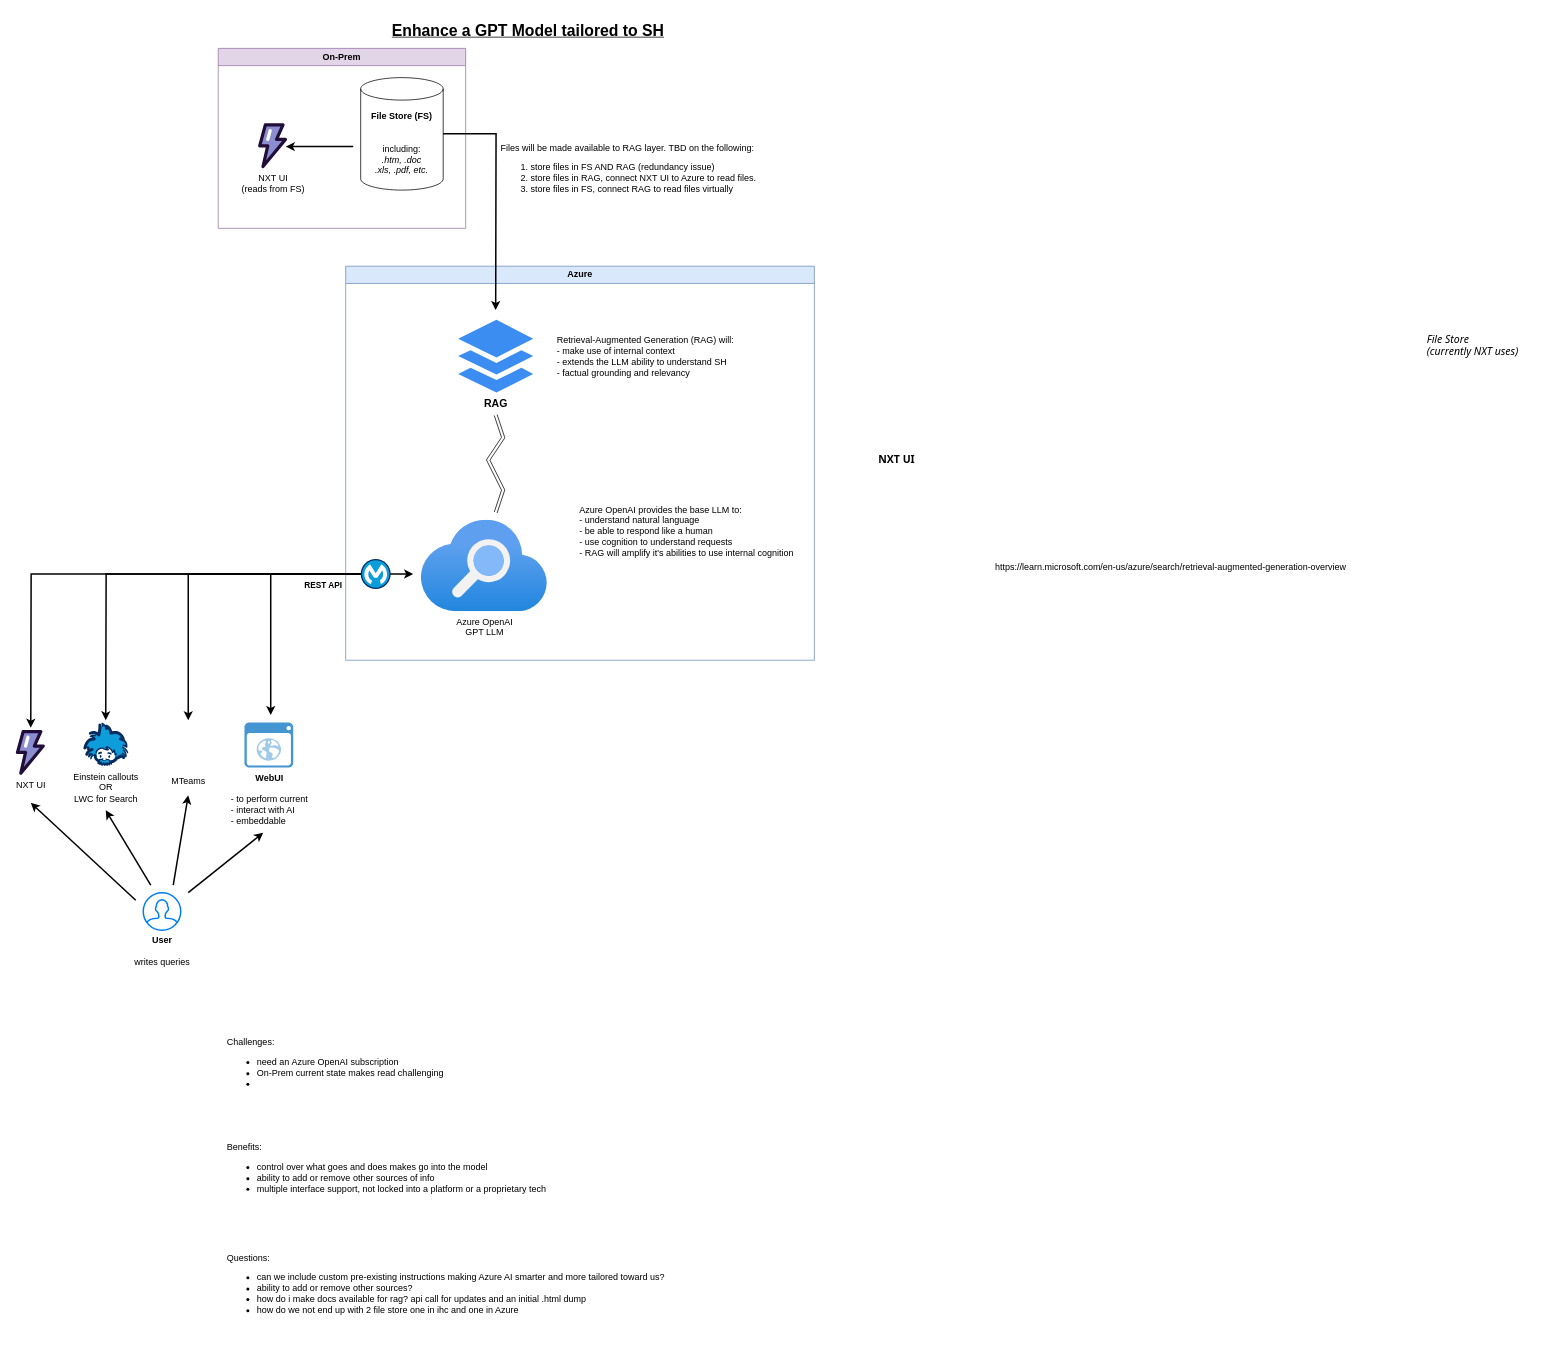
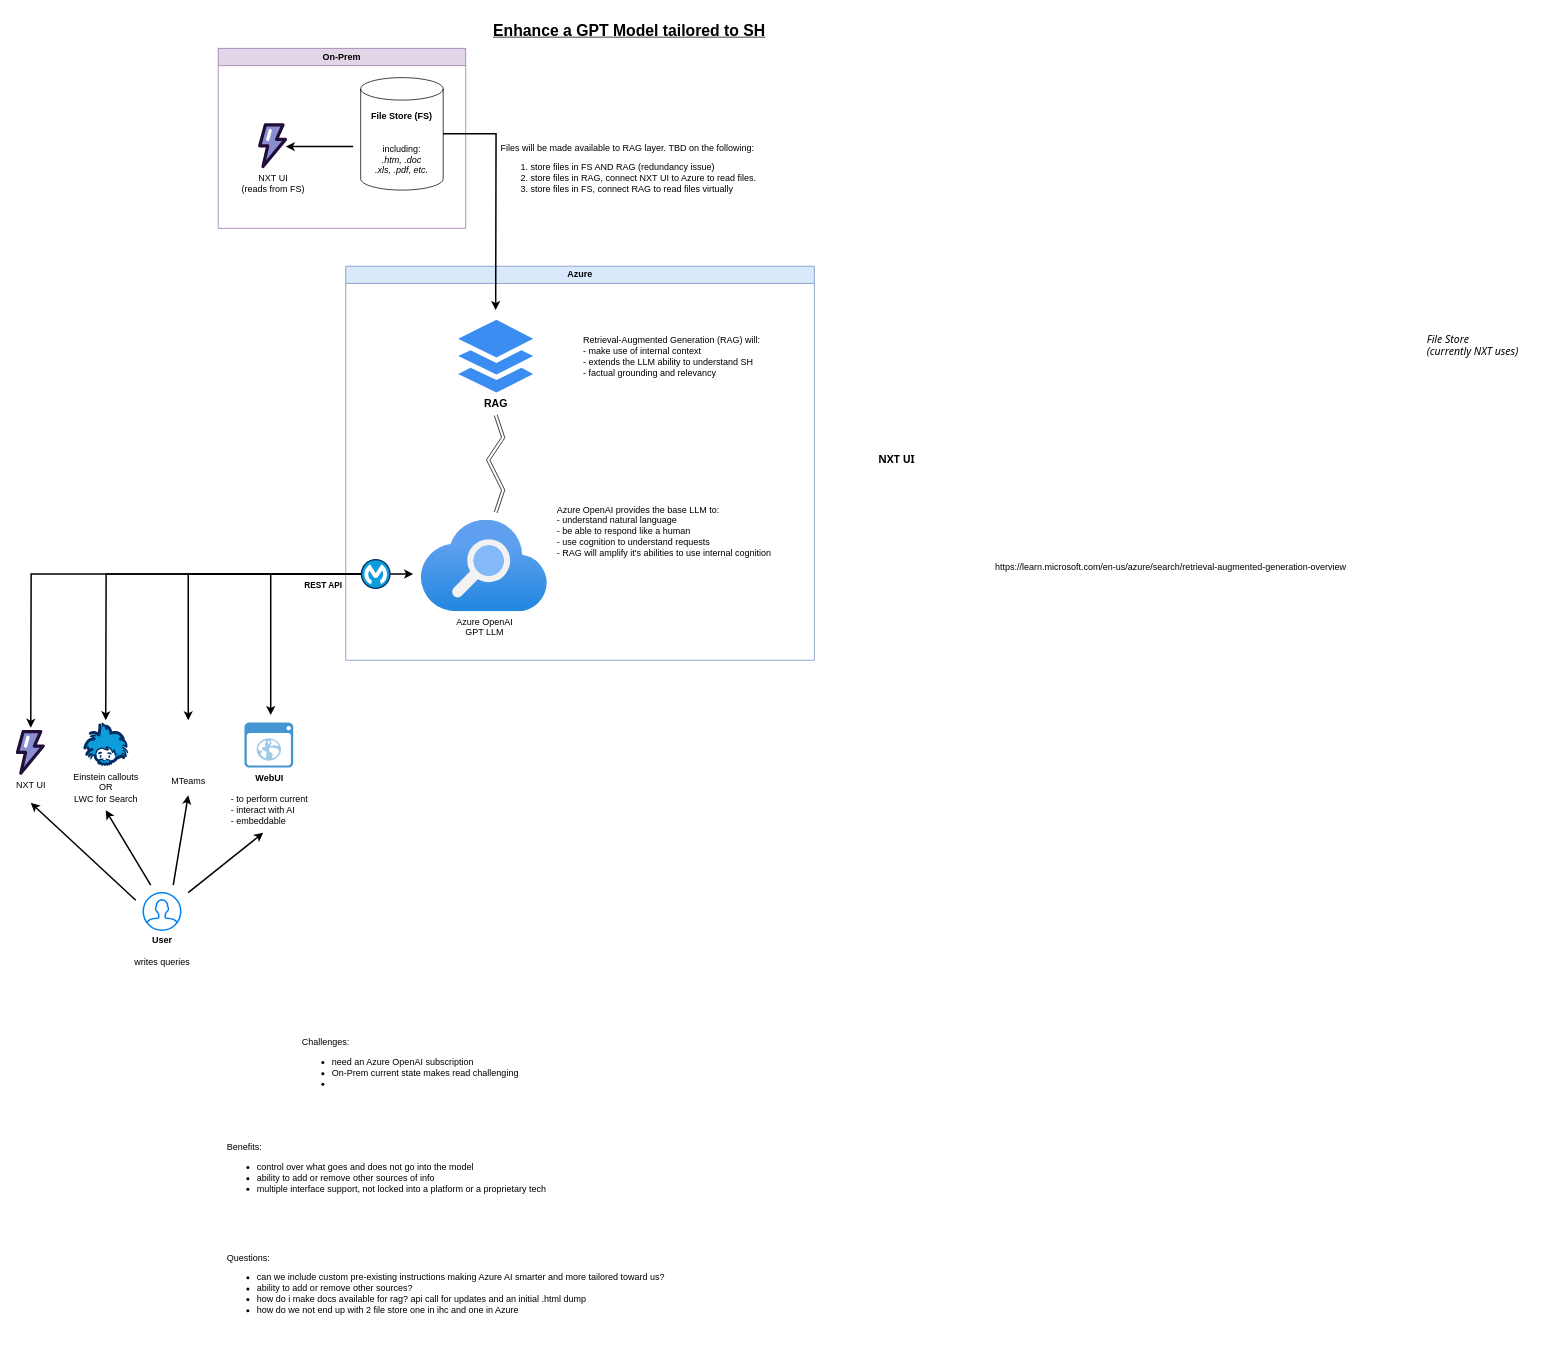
- <mxCell id="11" value="&lt;b&gt;&lt;font style=&quot;font-size: 21px;&quot;&gt;Enhance a GPT Model tailored to SH&lt;/font&gt;&lt;/b&gt;" style="text;html=1;align=left;verticalAlign=middle;resizable=0;points=[];autosize=1;strokeColor=none;fillColor=none;fontStyle=4" vertex="1" parent="1"><mxGeometry x="520" width="390" height="40" as="geometry" y="20" /></mxCell>
+ <mxCell id="11" value="&lt;b&gt;&lt;font style=&quot;font-size: 21px;&quot;&gt;Enhance a GPT Model tailored to SH&lt;/font&gt;&lt;/b&gt;" style="text;html=1;align=left;verticalAlign=middle;resizable=0;points=[];autosize=1;strokeColor=none;fillColor=none;fontStyle=4" vertex="1" parent="1"><mxGeometry x="655" y="20" width="390" height="40" as="geometry" /></mxCell>
- <mxCell id="10" value="Retrieval-Augmented Generation (RAG) will:&lt;div&gt;- make use of internal context&lt;/div&gt;&lt;div&gt;- extends the LLM ability to understand SH&lt;/div&gt;&lt;div&gt;- factual grounding and relevancy&lt;/div&gt;" style="text;html=1;align=left;verticalAlign=middle;resizable=0;points=[];autosize=1;strokeColor=none;fillColor=none;" vertex="1" parent="1"><mxGeometry x="740" y="439.5" width="260" height="70" as="geometry" /></mxCell>
+ <mxCell id="10" value="Retrieval-Augmented Generation (RAG) will:&lt;div&gt;- make use of internal context&lt;/div&gt;&lt;div&gt;- extends the LLM ability to understand SH&lt;/div&gt;&lt;div&gt;- factual grounding and relevancy&lt;/div&gt;" style="text;html=1;align=left;verticalAlign=middle;resizable=0;points=[];autosize=1;strokeColor=none;fillColor=none;" vertex="1" parent="1"><mxGeometry x="775" y="439.5" width="260" height="70" as="geometry" /></mxCell>
- <mxCell id="8" value="Azure OpenAI provides the base LLM to:&lt;div&gt;- understand natural language&lt;/div&gt;&lt;div&gt;- be able to respond like a human&lt;/div&gt;&lt;div&gt;- use cognition to understand requests&lt;/div&gt;&lt;div&gt;- RAG will amplify it's abilities to use internal cognition&lt;/div&gt;" style="text;html=1;align=left;verticalAlign=middle;resizable=0;points=[];autosize=1;strokeColor=none;fillColor=none;" vertex="1" parent="1"><mxGeometry x="770" y="663" width="310" height="90" as="geometry" /></mxCell>
+ <mxCell id="8" value="Azure OpenAI provides the base LLM to:&lt;div&gt;- understand natural language&lt;/div&gt;&lt;div&gt;- be able to respond like a human&lt;/div&gt;&lt;div&gt;- use cognition to understand requests&lt;/div&gt;&lt;div&gt;- RAG will amplify it's abilities to use internal cognition&lt;/div&gt;" style="text;html=1;align=left;verticalAlign=middle;resizable=0;points=[];autosize=1;strokeColor=none;fillColor=none;" vertex="1" parent="1"><mxGeometry x="740" y="663" width="310" height="90" as="geometry" /></mxCell>
- <mxCell id="6" value="Challenges:&lt;div&gt;&lt;ul&gt;&lt;li&gt;need an Azure OpenAI subscription&lt;/li&gt;&lt;li&gt;On-Prem current state makes read challenging&amp;nbsp;&lt;/li&gt;&lt;li&gt;&lt;br&gt;&lt;/li&gt;&lt;/ul&gt;&lt;/div&gt;" style="text;html=1;align=left;verticalAlign=middle;resizable=0;points=[];autosize=1;strokeColor=none;fillColor=none;" vertex="1" parent="1"><mxGeometry x="300" y="1373" width="320" height="100" as="geometry" /></mxCell>
+ <mxCell id="6" value="Challenges:&lt;div&gt;&lt;ul&gt;&lt;li&gt;need an Azure OpenAI subscription&lt;/li&gt;&lt;li&gt;On-Prem current state makes read challenging&amp;nbsp;&lt;/li&gt;&lt;li&gt;&lt;br&gt;&lt;/li&gt;&lt;/ul&gt;&lt;/div&gt;" style="text;html=1;align=left;verticalAlign=middle;resizable=0;points=[];autosize=1;strokeColor=none;fillColor=none;" vertex="1" parent="1"><mxGeometry x="400" y="1373" width="320" height="100" as="geometry" /></mxCell>
- <mxCell id="12" value="Benefits:&lt;div&gt;&lt;ul&gt;&lt;li&gt;control over what goes and does makes go into the model&lt;/li&gt;&lt;li&gt;ability to add or remove other sources of info&lt;/li&gt;&lt;li&gt;multiple interface support, not locked into a platform or a proprietary tech&lt;/li&gt;&lt;/ul&gt;&lt;/div&gt;" style="text;html=1;align=left;verticalAlign=middle;resizable=0;points=[];autosize=1;strokeColor=none;fillColor=none;" vertex="1" parent="1"><mxGeometry x="300" y="1513" width="450" height="100" as="geometry" /></mxCell>
+ <mxCell id="12" value="Benefits:&lt;div&gt;&lt;ul&gt;&lt;li&gt;control over what goes and does not go into the model&lt;/li&gt;&lt;li&gt;ability to add or remove other sources of info&lt;/li&gt;&lt;li&gt;multiple interface support, not locked into a platform or a proprietary tech&lt;/li&gt;&lt;/ul&gt;&lt;/div&gt;" style="text;html=1;align=left;verticalAlign=middle;resizable=0;points=[];autosize=1;strokeColor=none;fillColor=none;" vertex="1" parent="1"><mxGeometry x="300" y="1513" width="450" height="100" as="geometry" /></mxCell>
